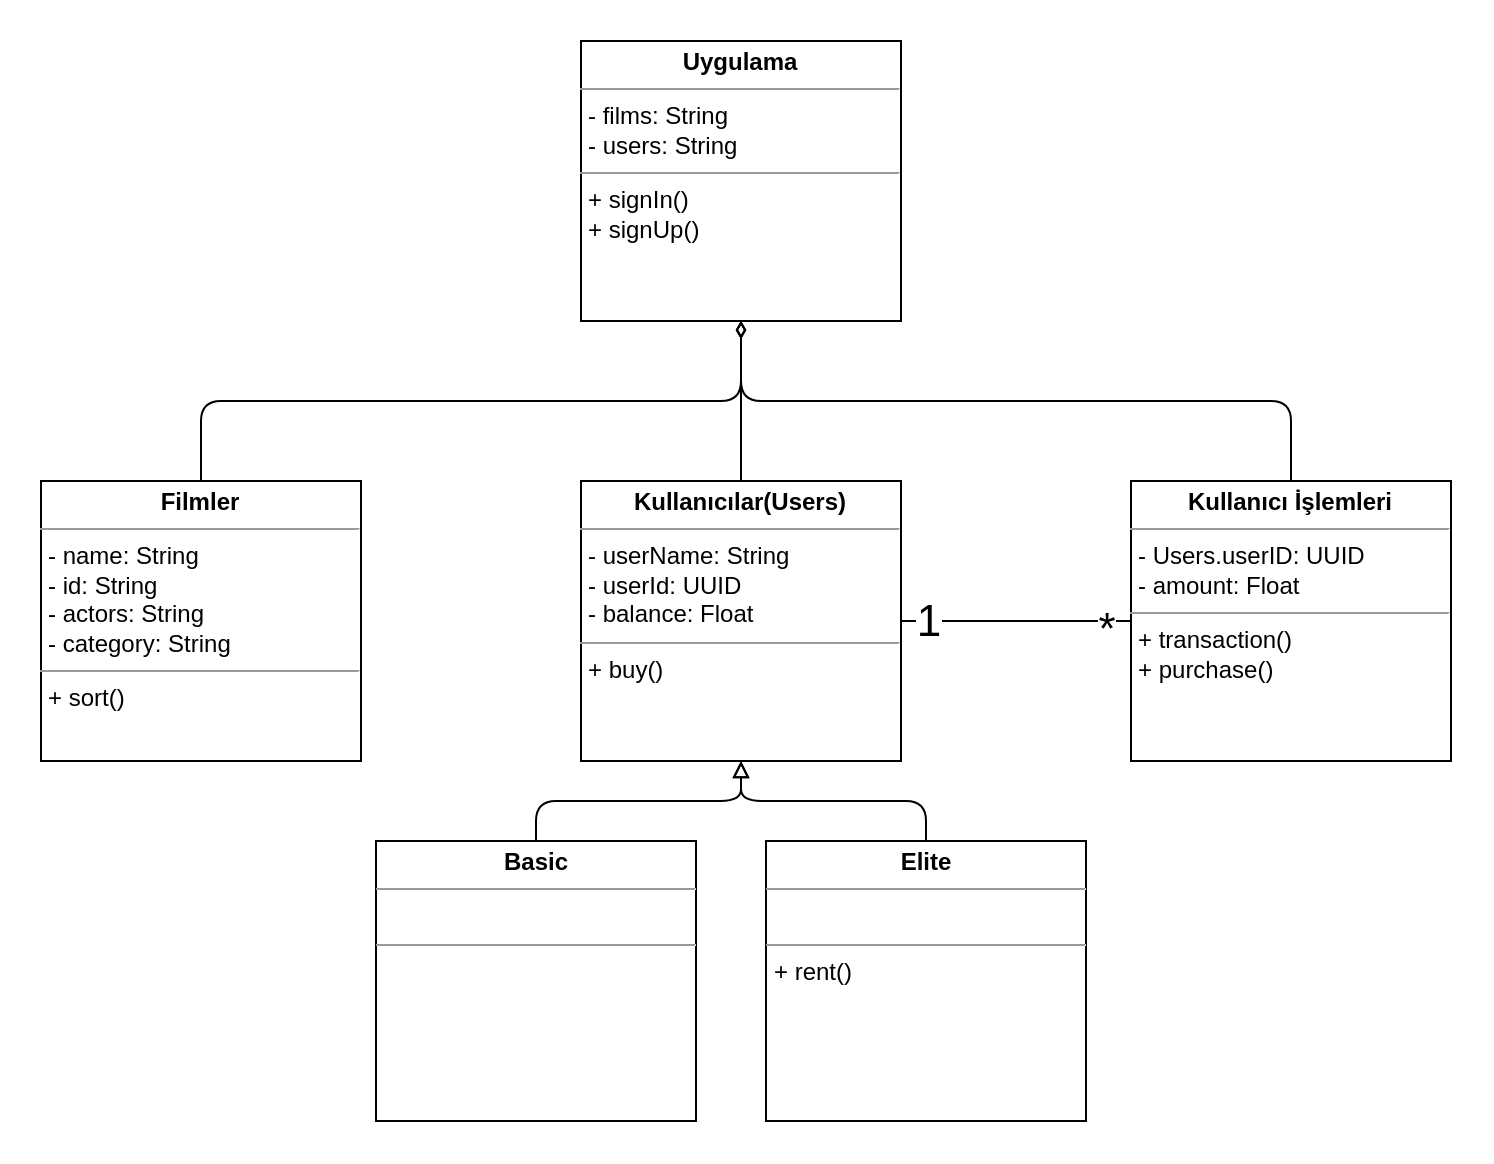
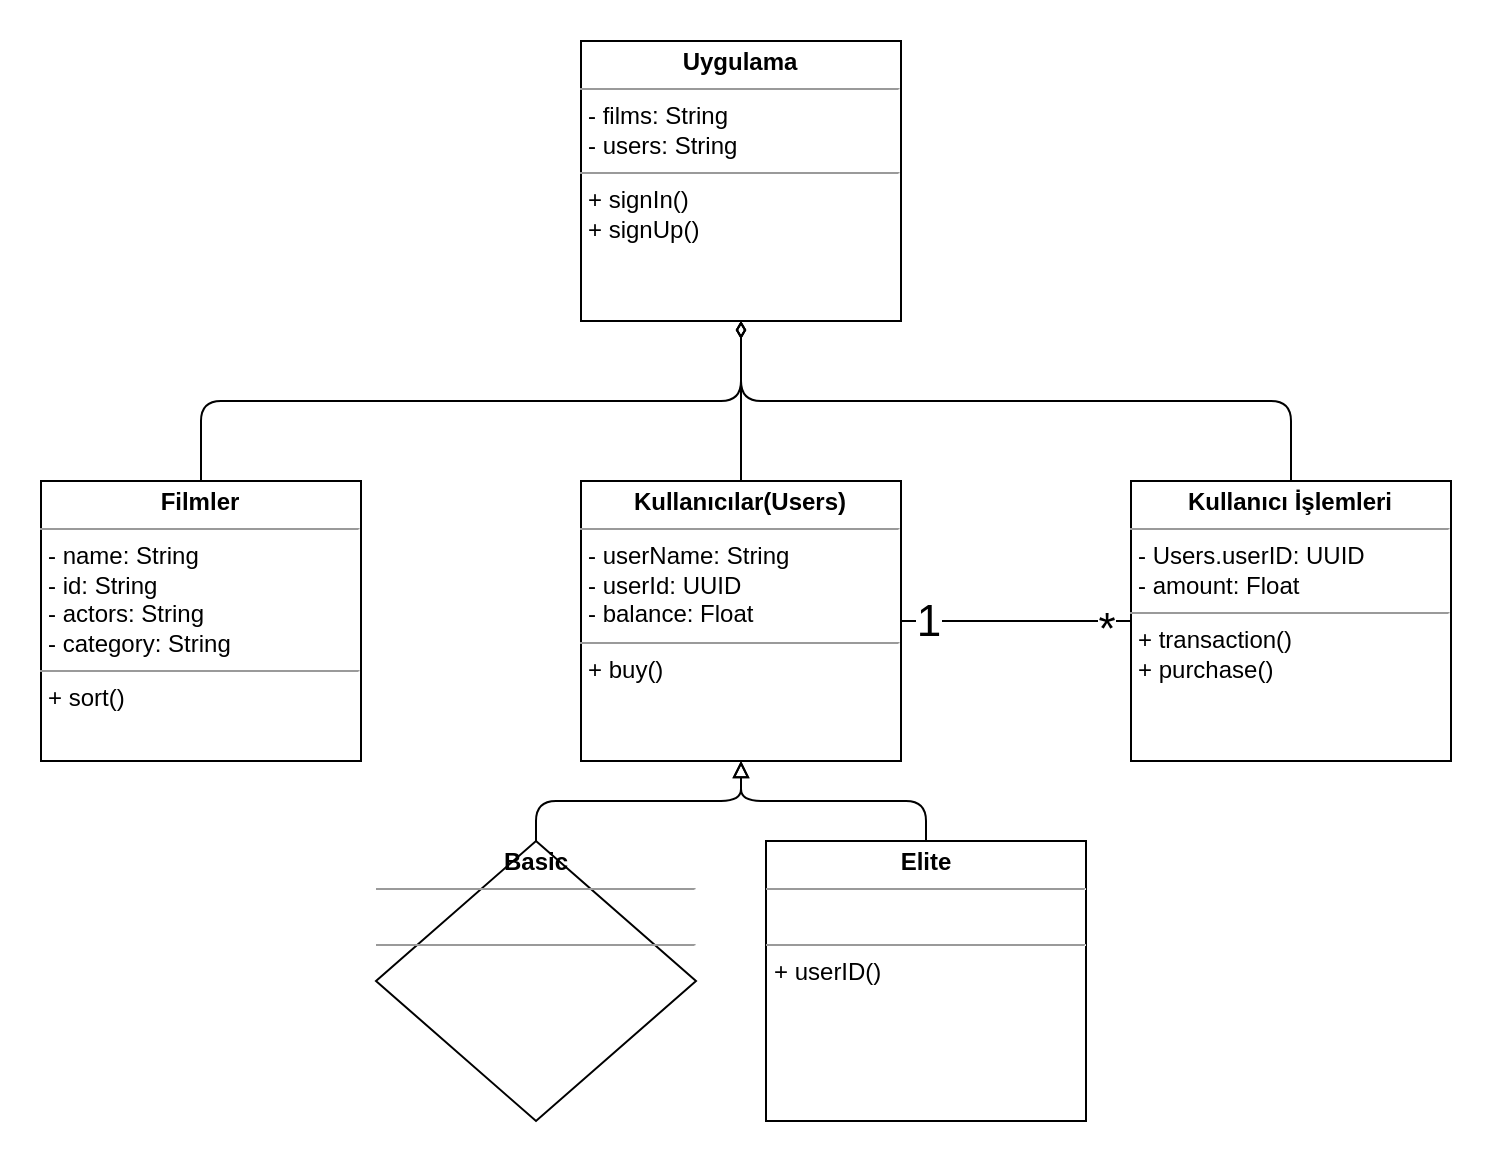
- <mxCell id="9" value="&lt;p style=&quot;margin:0px;margin-top:4px;text-align:center;&quot;&gt;&lt;b&gt;Elite&lt;/b&gt;&lt;/p&gt;&lt;hr size=&quot;1&quot;&gt;&lt;p style=&quot;margin:0px;margin-left:4px;&quot;&gt;&lt;br&gt;&lt;/p&gt;&lt;hr size=&quot;1&quot;&gt;&lt;p style=&quot;margin:0px;margin-left:4px;&quot;&gt;+ rent()&lt;/p&gt;" style="verticalAlign=top;align=left;overflow=fill;fontSize=12;fontFamily=Helvetica;html=1;whiteSpace=wrap;" vertex="1" parent="1"><mxGeometry x="382.5" y="420" width="160" height="140" as="geometry" /></mxCell>
+ <mxCell id="9" value="&lt;p style=&quot;margin:0px;margin-top:4px;text-align:center;&quot;&gt;&lt;b&gt;Elite&lt;/b&gt;&lt;/p&gt;&lt;hr size=&quot;1&quot;&gt;&lt;p style=&quot;margin:0px;margin-left:4px;&quot;&gt;&lt;br&gt;&lt;/p&gt;&lt;hr size=&quot;1&quot;&gt;&lt;p style=&quot;margin:0px;margin-left:4px;&quot;&gt;+ userID()&lt;/p&gt;" style="verticalAlign=top;align=left;overflow=fill;fontSize=12;fontFamily=Helvetica;html=1;whiteSpace=wrap;" vertex="1" parent="1"><mxGeometry x="382.5" y="420" width="160" height="140" as="geometry" /></mxCell>
- <mxCell id="8" value="&lt;p style=&quot;margin:0px;margin-top:4px;text-align:center;&quot;&gt;&lt;b&gt;Basic&lt;/b&gt;&lt;/p&gt;&lt;hr size=&quot;1&quot;&gt;&lt;p style=&quot;margin:0px;margin-left:4px;&quot;&gt;&lt;br&gt;&lt;/p&gt;&lt;hr size=&quot;1&quot;&gt;&lt;p style=&quot;margin:0px;margin-left:4px;&quot;&gt;&lt;br&gt;&lt;/p&gt;" style="verticalAlign=top;align=left;overflow=fill;fontSize=12;fontFamily=Helvetica;html=1;whiteSpace=wrap;" vertex="1" parent="1"><mxGeometry x="187.5" y="420" width="160" height="140" as="geometry" /></mxCell>
+ <mxCell id="8" value="&lt;p style=&quot;margin:0px;margin-top:4px;text-align:center;&quot;&gt;&lt;b&gt;Basic&lt;/b&gt;&lt;/p&gt;&lt;hr size=&quot;1&quot;&gt;&lt;p style=&quot;margin:0px;margin-left:4px;&quot;&gt;&lt;br&gt;&lt;/p&gt;&lt;hr size=&quot;1&quot;&gt;&lt;p style=&quot;margin:0px;margin-left:4px;&quot;&gt;&lt;br&gt;&lt;/p&gt;" style="rhombus;verticalAlign=top;align=left;overflow=fill;fontSize=12;fontFamily=Helvetica;html=1;whiteSpace=wrap;" vertex="1" parent="1"><mxGeometry x="187.5" y="420" width="160" height="140" as="geometry" /></mxCell>
